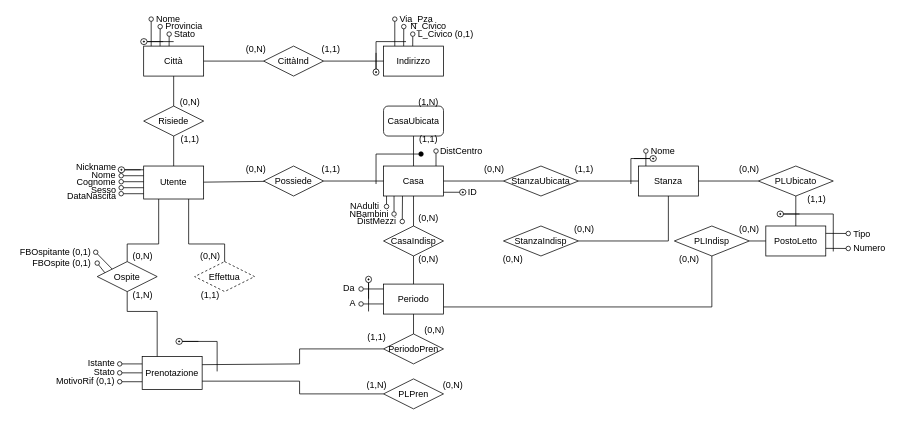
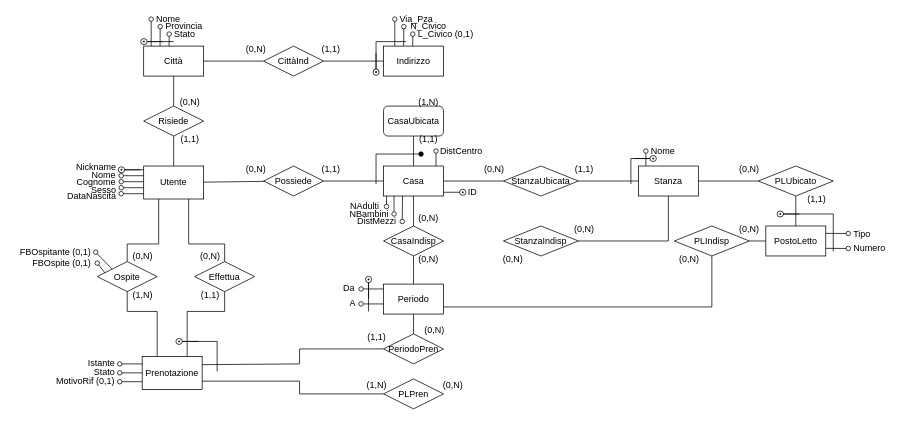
- <mxCell id="88" value="Effettua" style="rhombus;whiteSpace=wrap;html=1;dashed=1;" parent="1" vertex="1"><mxGeometry x="259" y="348.5" width="80" height="40" as="geometry" /></mxCell>
+ <mxCell id="88" value="Effettua" style="rhombus;whiteSpace=wrap;html=1;" parent="1" vertex="1"><mxGeometry x="259" y="348.5" width="80" height="40" as="geometry" /></mxCell>
+ <mxCell id="104" value="" style="endArrow=none;html=1;rounded=0;exitX=0.75;exitY=0;exitDx=0;exitDy=0;" parent="1" source="92" target="88" edge="1"><mxGeometry width="50" height="50" relative="1" as="geometry"><mxPoint x="236" y="459" as="sourcePoint" /><mxPoint x="286" y="409" as="targetPoint" /><Array as="points"><mxPoint x="249" y="415" /><mxPoint x="299" y="415" /></Array></mxGeometry></mxCell>
